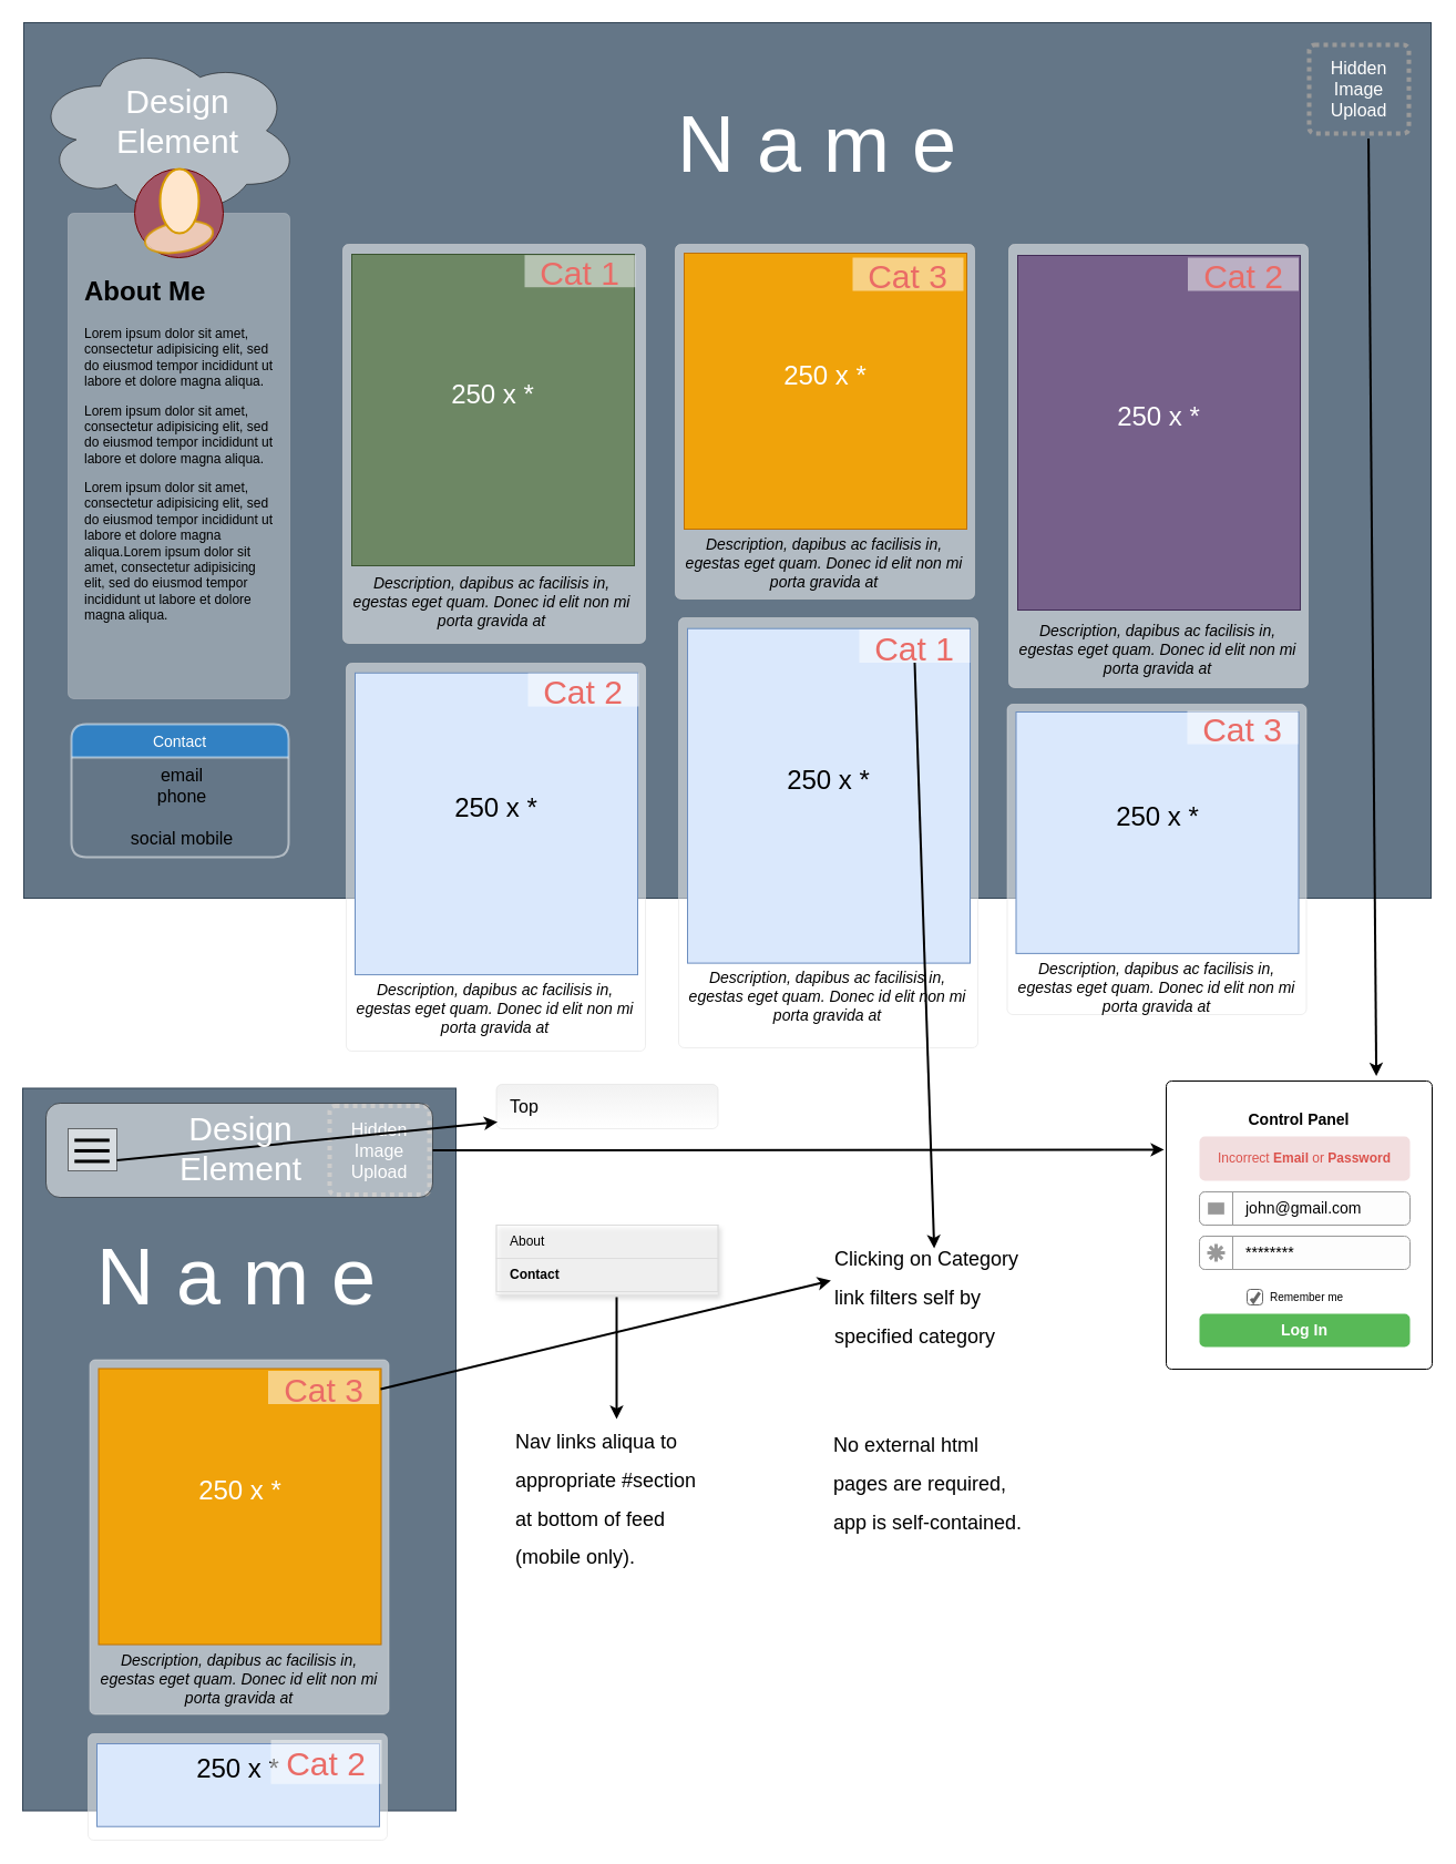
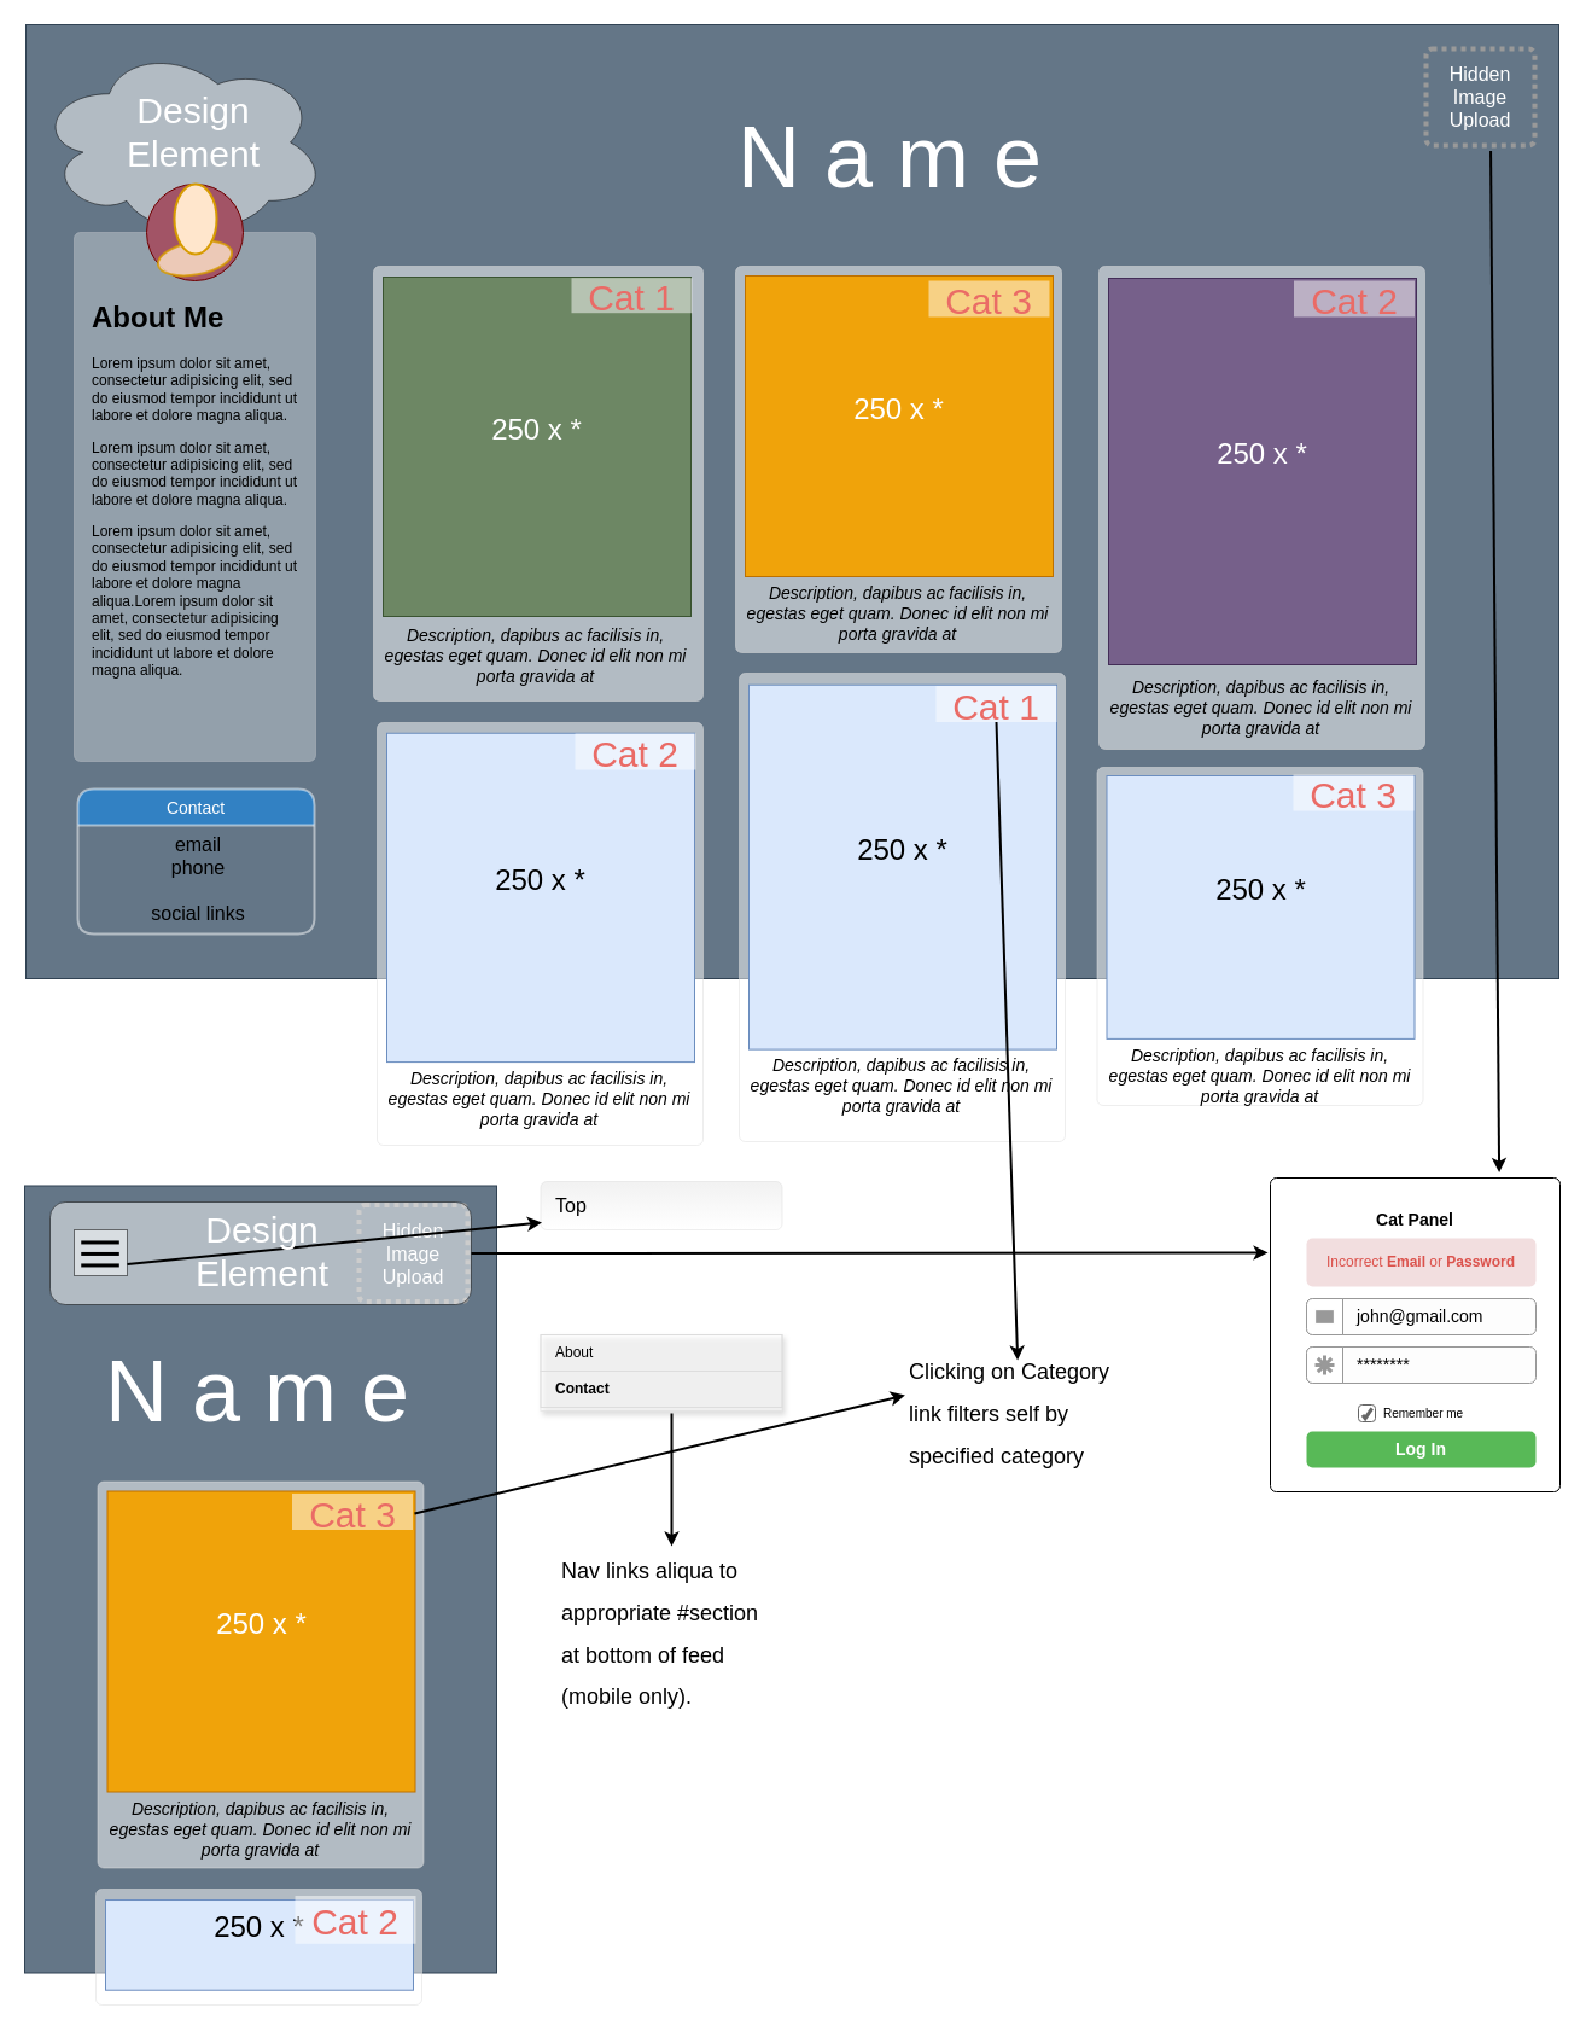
- <mxCell id="73" value="email&#10;phone&#10;&#10;social mobile&#10;" style="align=center;strokeColor=none;fillColor=none;spacingLeft=4;fontSize=16;verticalAlign=top;resizable=0;rotatable=0;part=1;" vertex="1" parent="72"><mxGeometry y="30" width="196" height="90" as="geometry" /></mxCell>
+ <mxCell id="73" value="email&#10;phone&#10;&#10;social links&#10;" style="align=center;strokeColor=none;fillColor=none;spacingLeft=4;fontSize=16;verticalAlign=top;resizable=0;rotatable=0;part=1;" vertex="1" parent="72"><mxGeometry y="30" width="196" height="90" as="geometry" /></mxCell>
- <mxCell id="18" value="Control Panel" style="html=1;shadow=0;dashed=0;shape=mxgraph.bootstrap.rrect;fillColor=#ffffff;align=center;rSize=5;strokeColor=#000000;verticalAlign=top;spacingTop=20;fontSize=14;fontStyle=1;whiteSpace=wrap;" parent="1" vertex="1"><mxGeometry x="1052" y="975" width="240" height="260" as="geometry" /></mxCell>
+ <mxCell id="18" value="Cat Panel" style="html=1;shadow=0;dashed=0;shape=mxgraph.bootstrap.rrect;fillColor=#ffffff;align=center;rSize=5;strokeColor=#000000;verticalAlign=top;spacingTop=20;fontSize=14;fontStyle=1;whiteSpace=wrap;" parent="1" vertex="1"><mxGeometry x="1052" y="975" width="240" height="260" as="geometry" /></mxCell>
- <mxCell id="77" value="&lt;p style=&quot;text-align: left ; line-height: 80%&quot;&gt;&lt;font style=&quot;font-size: 18px&quot;&gt;No external html pages are required, app is self-contained.&lt;/font&gt;&lt;/p&gt;" style="text;html=1;strokeColor=none;fillColor=none;align=center;verticalAlign=middle;whiteSpace=wrap;rounded=0;fontSize=36;opacity=50;" vertex="1" parent="1"><mxGeometry x="750.5" y="1294" width="184" height="84" as="geometry" /></mxCell>
